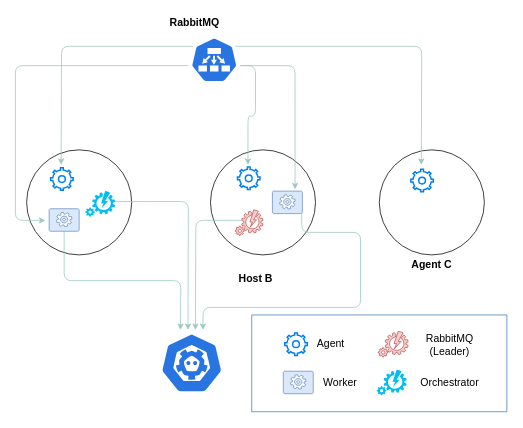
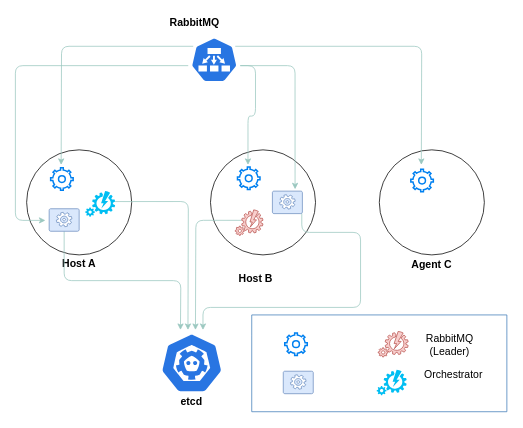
+ <mxCell id="9" value="Host A" style="text;html=1;strokeColor=none;fillColor=none;align=center;verticalAlign=middle;whiteSpace=wrap;rounded=0;fontSize=14;fontStyle=1" parent="1" vertex="1"><mxGeometry x="80" y="340" width="50" height="20" as="geometry" /></mxCell>
- <mxCell id="12" value="Agent" style="text;html=1;strokeColor=none;fillColor=none;align=center;verticalAlign=middle;whiteSpace=wrap;rounded=0;fontStyle=0;fontSize=14;" parent="1" vertex="1"><mxGeometry x="409" y="447" width="63" height="20" as="geometry" /></mxCell>
- <mxCell id="19" value="Worker" style="text;html=1;strokeColor=none;fillColor=none;align=center;verticalAlign=middle;whiteSpace=wrap;rounded=0;fontStyle=0;fontSize=14;" parent="1" vertex="1"><mxGeometry x="419" y="499" width="68" height="20" as="geometry" /></mxCell>
- <mxCell id="27" value="Orchestrator" style="text;html=1;strokeColor=none;fillColor=none;align=center;verticalAlign=middle;whiteSpace=wrap;rounded=0;fontStyle=0;fontSize=14;" parent="1" vertex="1"><mxGeometry x="548.5" y="499" width="100" height="20" as="geometry" /></mxCell>
+ <mxCell id="27" value="Orchestrator" style="text;html=1;strokeColor=none;fillColor=none;align=center;verticalAlign=middle;whiteSpace=wrap;rounded=0;fontStyle=0;fontSize=14;" parent="1" vertex="1"><mxGeometry x="553.5" y="489" width="100" height="20" as="geometry" /></mxCell>
+ <mxCell id="21" value="etcd" style="text;html=1;strokeColor=none;fillColor=none;align=center;verticalAlign=middle;whiteSpace=wrap;rounded=0;fontSize=14;fontStyle=1" parent="1" vertex="1"><mxGeometry x="235" y="524" width="40" height="20" as="geometry" /></mxCell>
